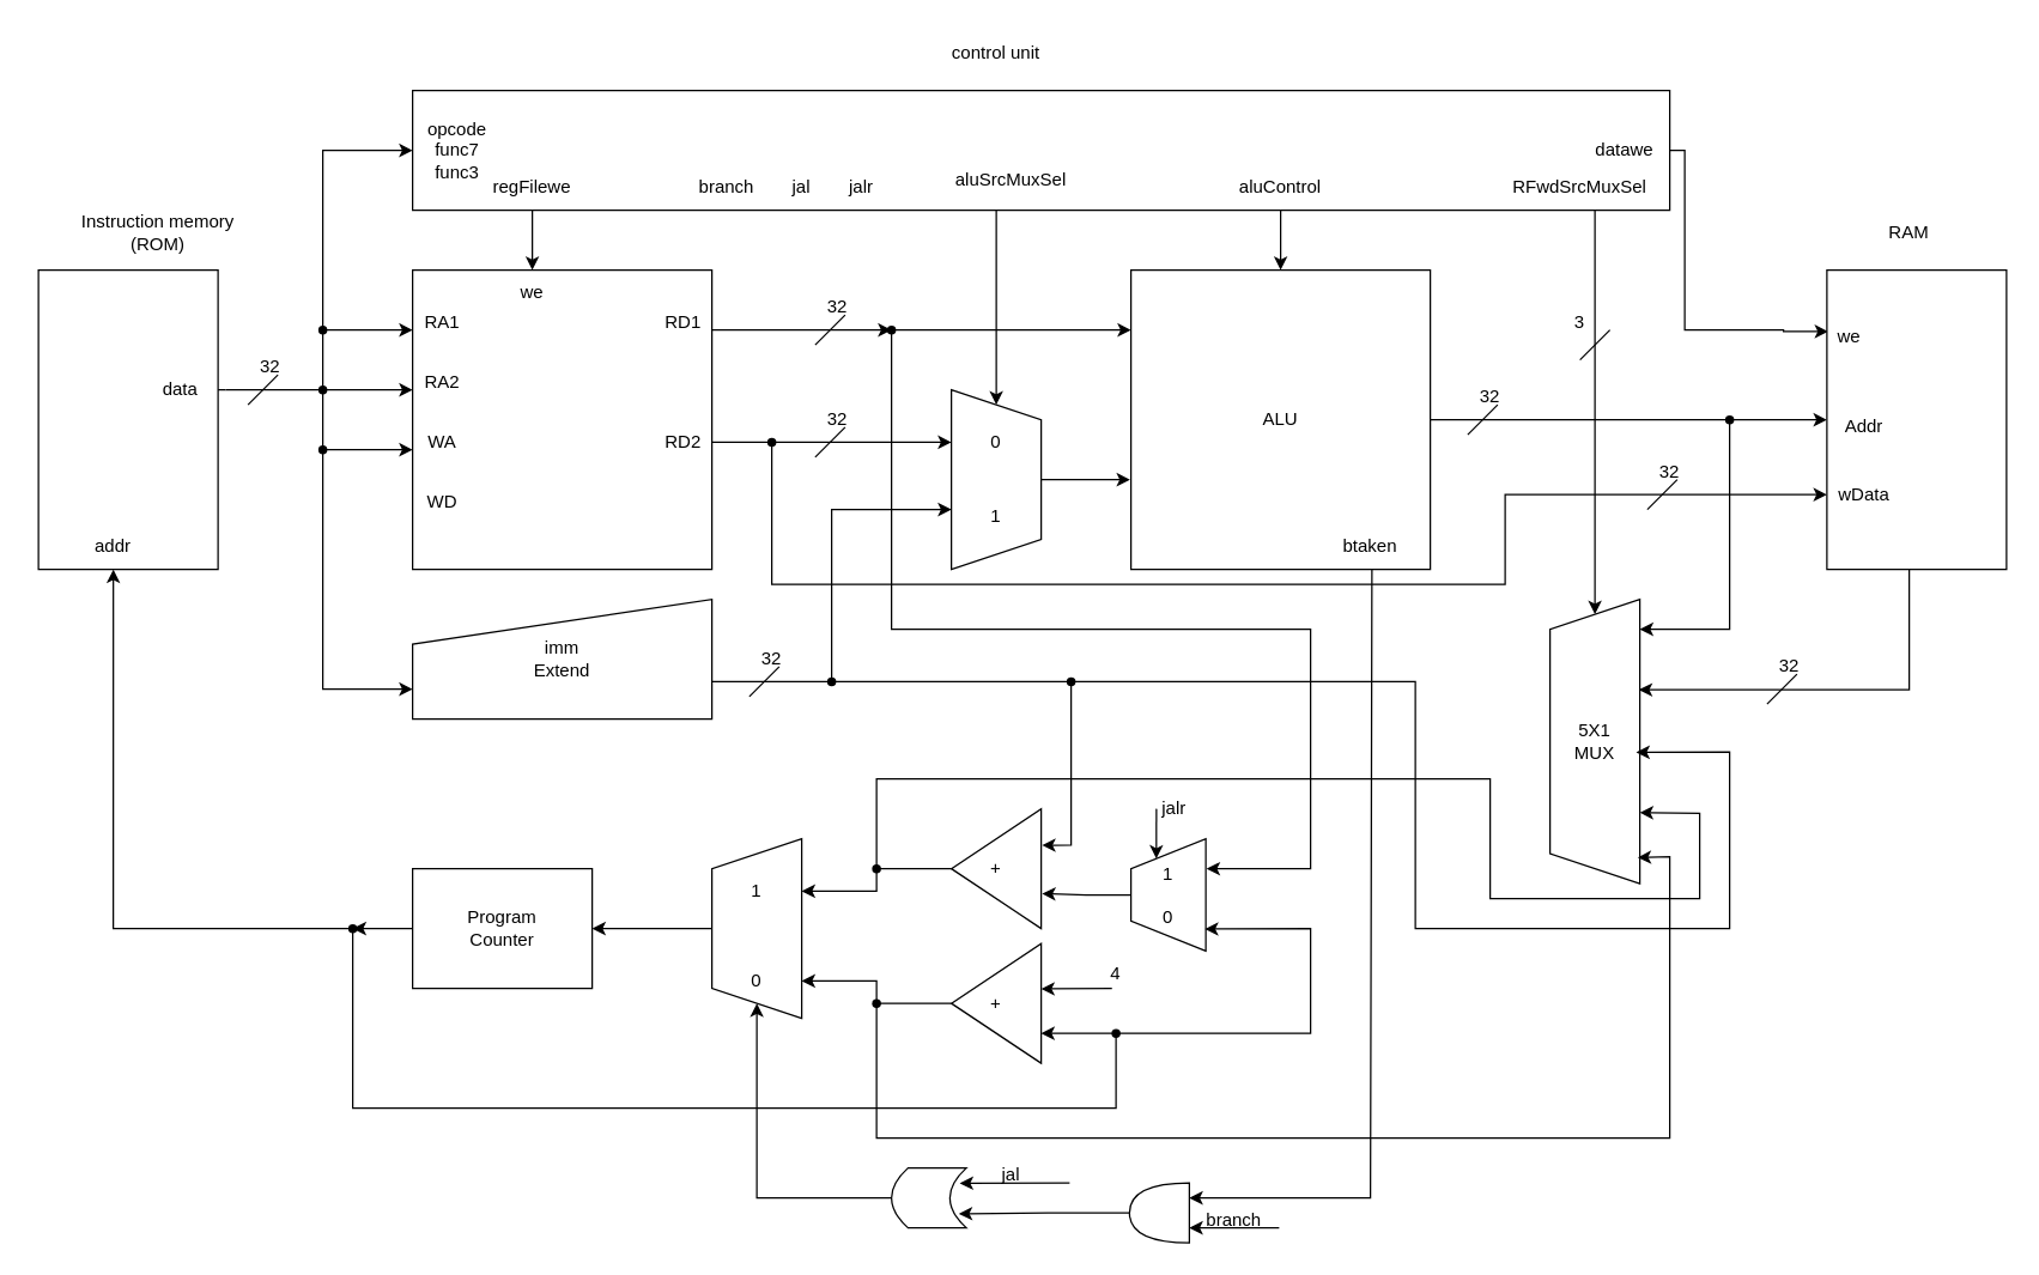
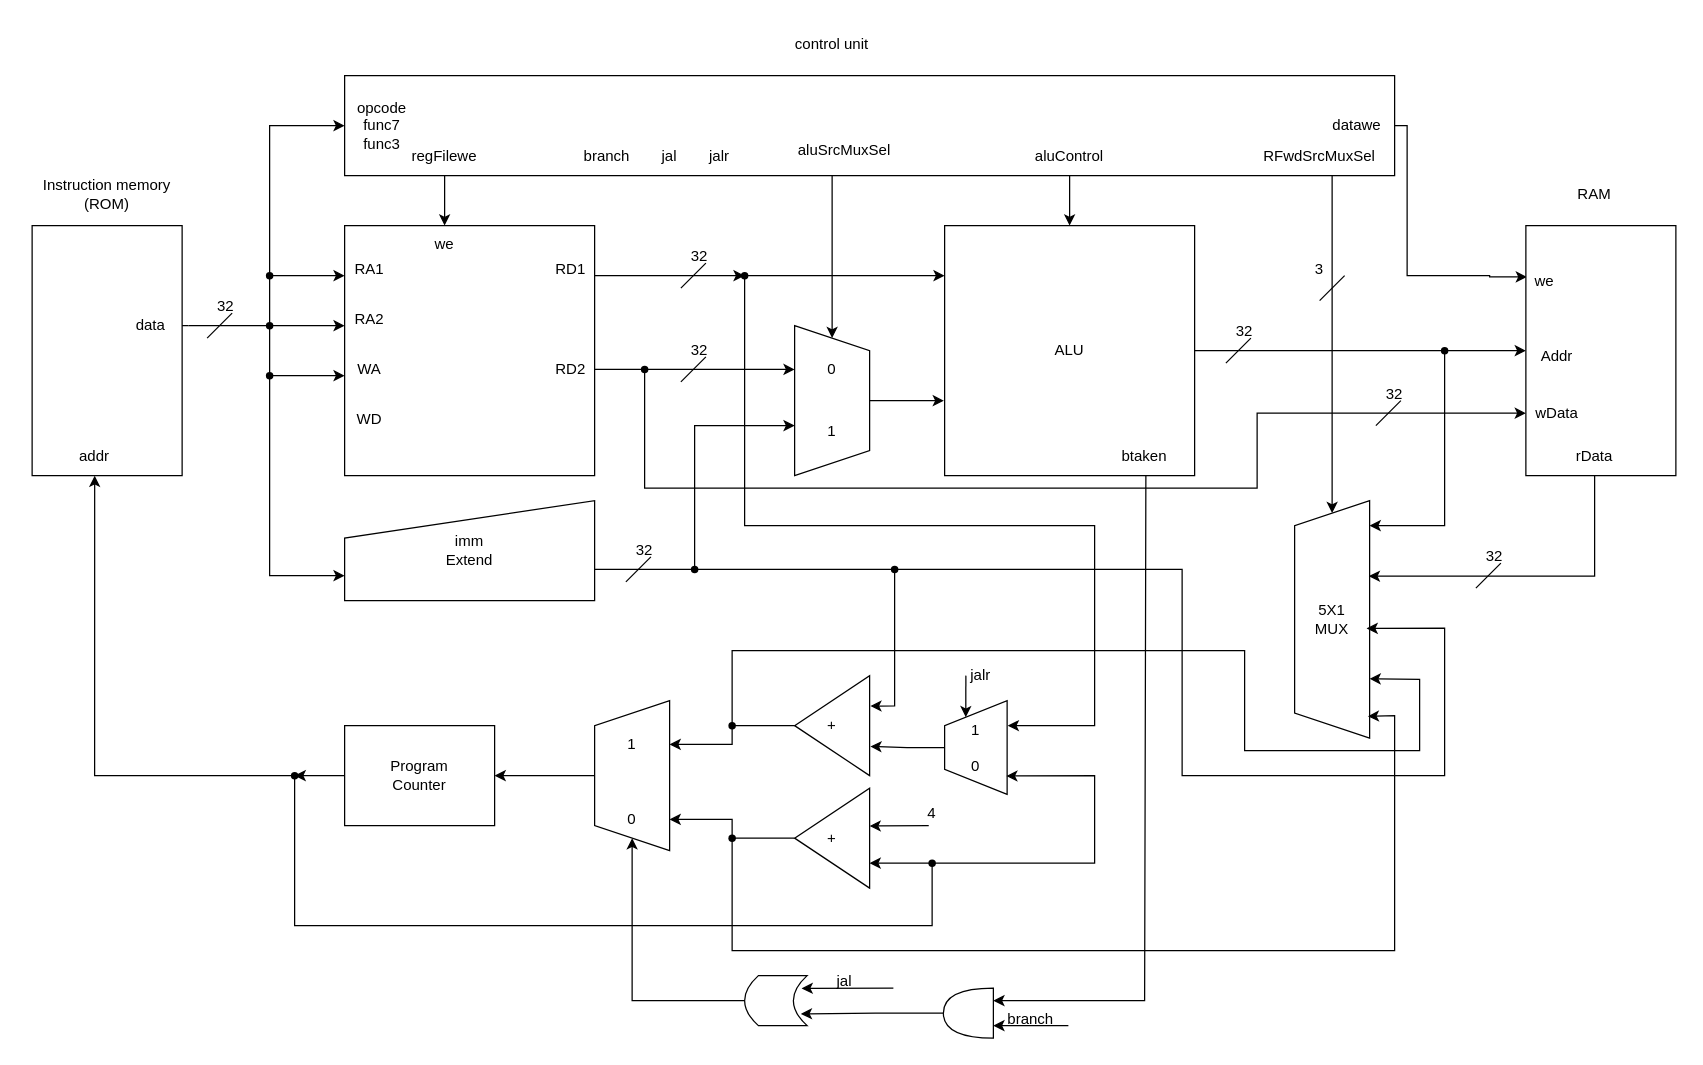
- <mxCell id="28" value="Instruction memory&lt;div&gt;(ROM)&lt;/div&gt;" style="text;html=1;align=center;verticalAlign=middle;whiteSpace=wrap;rounded=0;" vertex="1" parent="1"><mxGeometry x="40" y="140" width="130" height="30" as="geometry" /></mxCell>
+ <mxCell id="28" value="Instruction memory&lt;div&gt;(ROM)&lt;/div&gt;" style="text;html=1;align=center;verticalAlign=middle;whiteSpace=wrap;rounded=0;" vertex="1" parent="1"><mxGeometry x="20" y="140" width="130" height="30" as="geometry" /></mxCell>
+ <mxCell id="85" value="rData" style="text;html=1;align=center;verticalAlign=middle;whiteSpace=wrap;rounded=0;" vertex="1" parent="1"><mxGeometry x="1245" y="350" width="60" height="30" as="geometry" /></mxCell>
